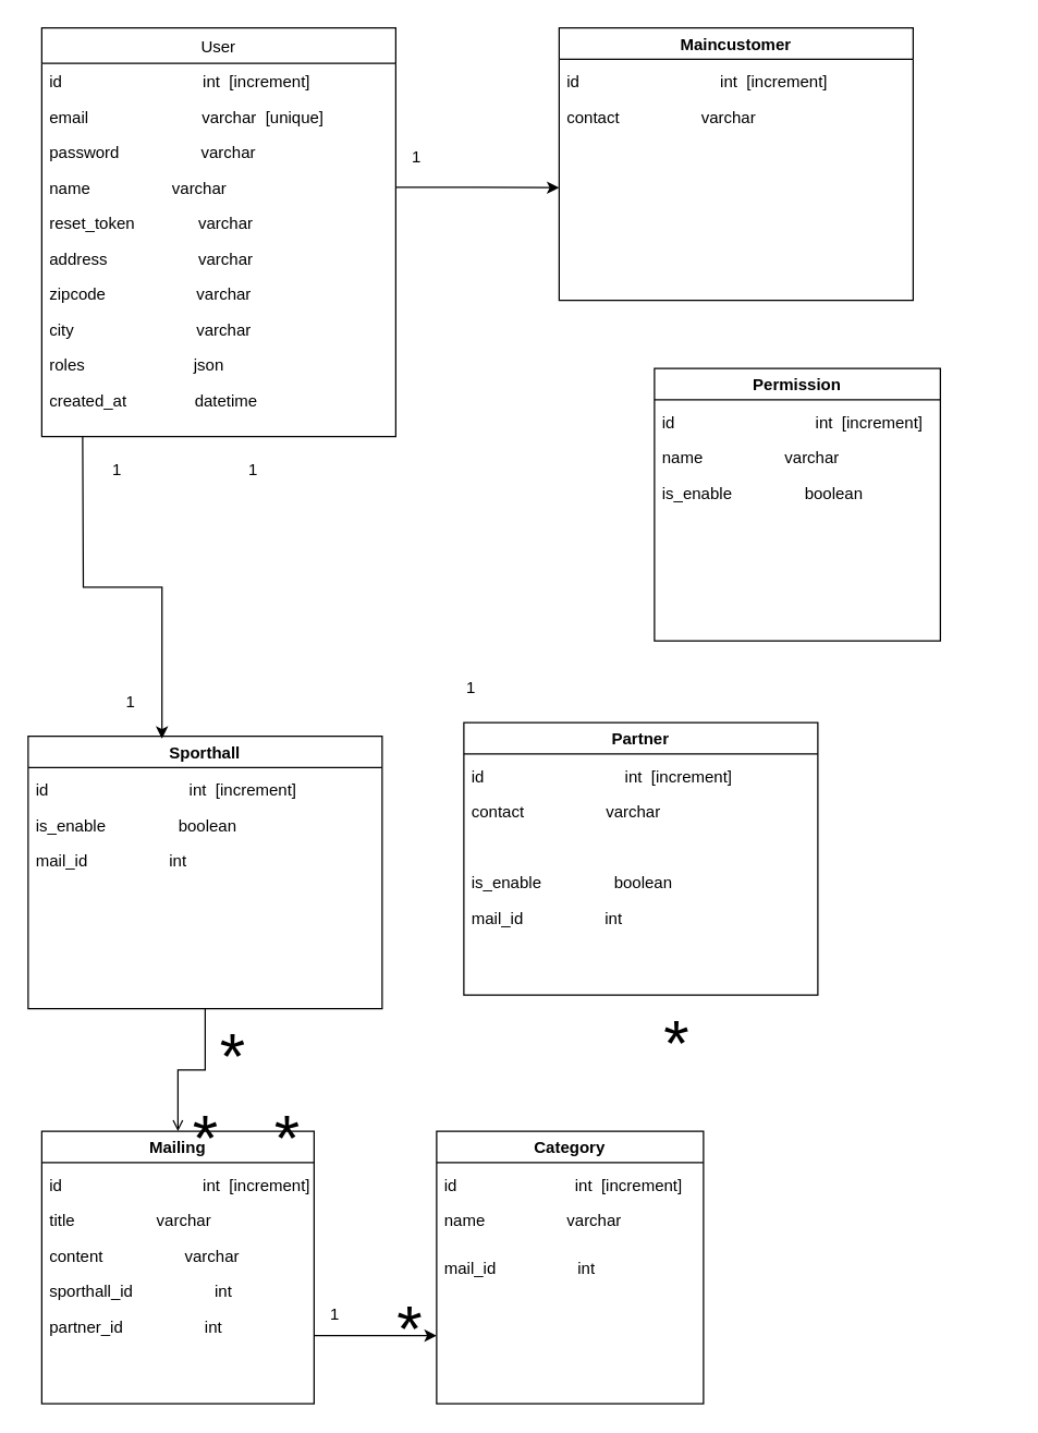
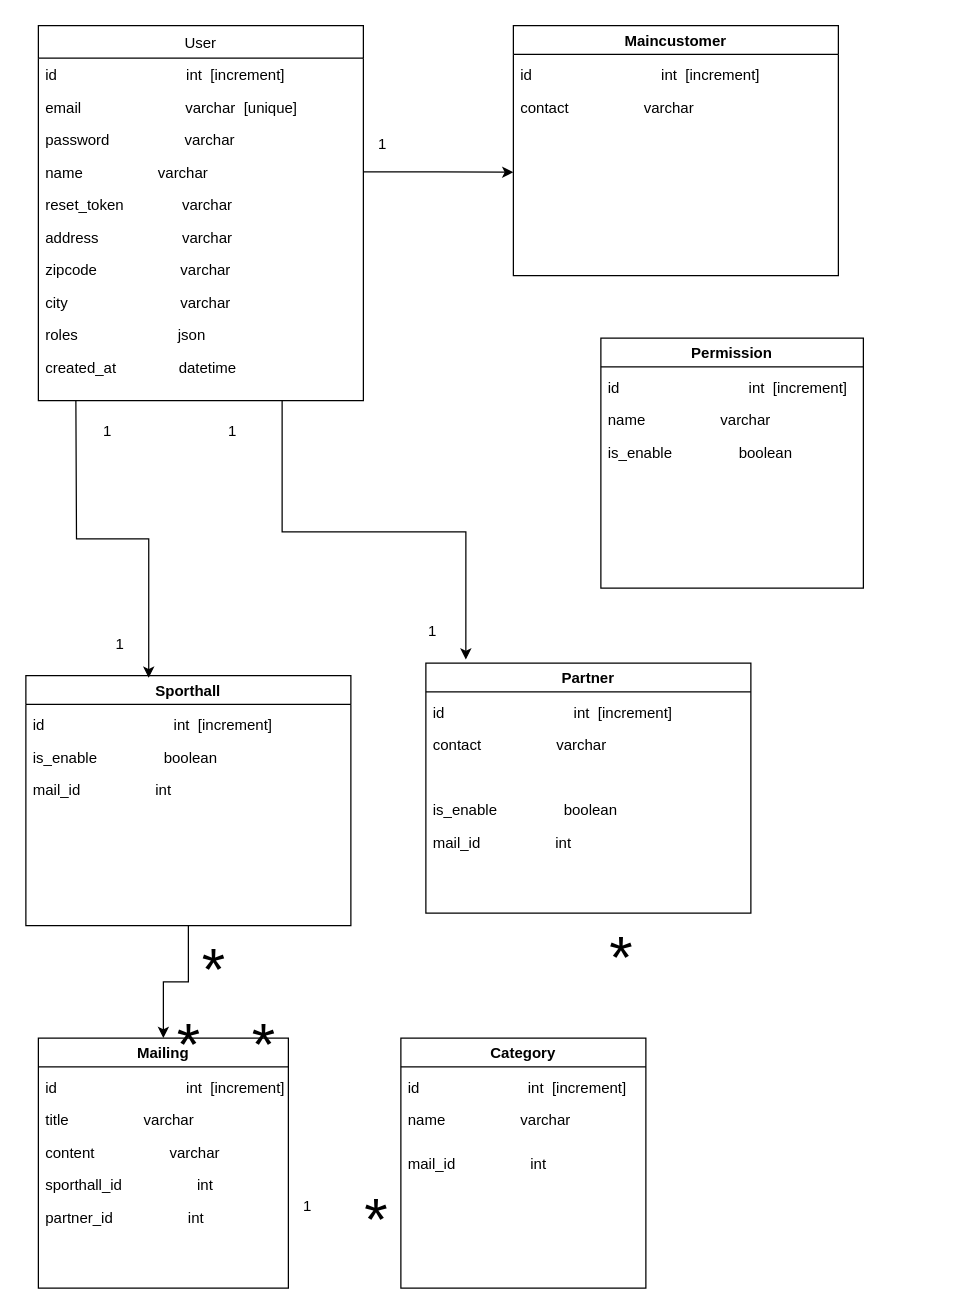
+ <mxCell id="44" style="edgeStyle=orthogonalEdgeStyle;rounded=0;orthogonalLoop=1;jettySize=auto;html=1;exitX=0.75;exitY=1;exitDx=0;exitDy=0;fontSize=36;entryX=0.123;entryY=-0.014;entryDx=0;entryDy=0;entryPerimeter=0;" edge="1" parent="1" source="2" target="16"><mxGeometry relative="1" as="geometry"><mxPoint x="380" y="350" as="targetPoint" /></mxGeometry></mxCell>
- <mxCell id="25" style="edgeStyle=orthogonalEdgeStyle;rounded=0;orthogonalLoop=1;jettySize=auto;html=1;exitX=0.5;exitY=1;exitDx=0;exitDy=0;fontSize=48;endArrow=open;" edge="1" parent="1" source="26" target="31"><mxGeometry relative="1" as="geometry" /></mxCell>
+ <mxCell id="25" style="edgeStyle=orthogonalEdgeStyle;rounded=0;orthogonalLoop=1;jettySize=auto;html=1;exitX=0.5;exitY=1;exitDx=0;exitDy=0;fontSize=48;" edge="1" parent="1" source="26" target="31"><mxGeometry relative="1" as="geometry" /></mxCell>
- <mxCell id="30" style="edgeStyle=orthogonalEdgeStyle;rounded=0;orthogonalLoop=1;jettySize=auto;html=1;exitX=1;exitY=0.75;exitDx=0;exitDy=0;entryX=0;entryY=0.75;entryDx=0;entryDy=0;fontSize=36;" edge="1" parent="1" source="31" target="37"><mxGeometry relative="1" as="geometry" /></mxCell>
